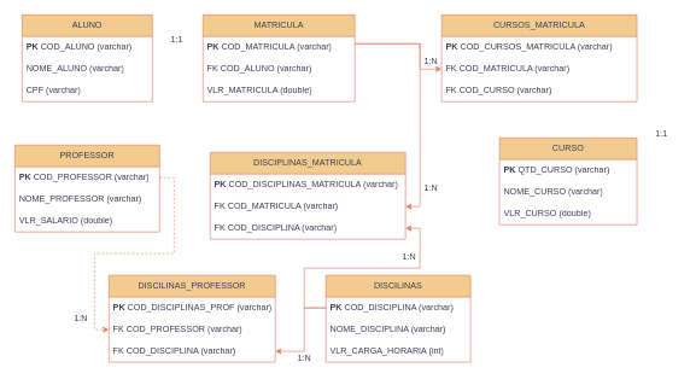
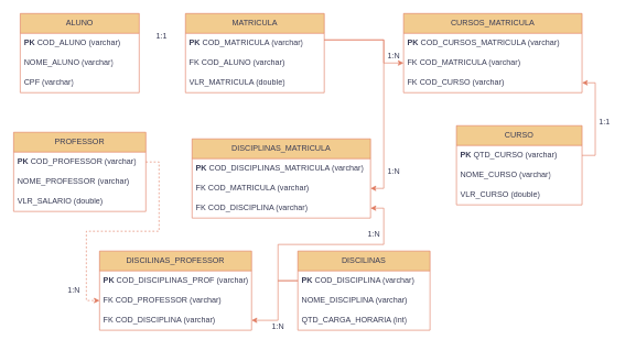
+ <mxCell id="34" style="edgeStyle=orthogonalEdgeStyle;rounded=0;orthogonalLoop=1;jettySize=auto;html=1;exitX=1;exitY=0.5;exitDx=0;exitDy=0;entryX=1;entryY=0.5;entryDx=0;entryDy=0;strokeColor=#E07A5F;fontColor=#393C56;fillColor=#F2CC8F;" edge="1" parent="1" source="7" target="33"><mxGeometry relative="1" as="geometry" /></mxCell>
- <mxCell id="13" value="VLR_CARGA_HORARIA (int)" style="text;strokeColor=none;fillColor=none;align=left;verticalAlign=middle;spacingLeft=4;spacingRight=4;overflow=hidden;points=[[0,0.5],[1,0.5]];portConstraint=eastwest;rotatable=0;whiteSpace=wrap;html=1;labelBackgroundColor=none;fontColor=#393C56;" parent="10" vertex="1"><mxGeometry y="90" width="200" height="30" as="geometry" /></mxCell>
+ <mxCell id="13" value="QTD_CARGA_HORARIA (int)" style="text;strokeColor=none;fillColor=none;align=left;verticalAlign=middle;spacingLeft=4;spacingRight=4;overflow=hidden;points=[[0,0.5],[1,0.5]];portConstraint=eastwest;rotatable=0;whiteSpace=wrap;html=1;labelBackgroundColor=none;fontColor=#393C56;" parent="10" vertex="1"><mxGeometry y="90" width="200" height="30" as="geometry" /></mxCell>
